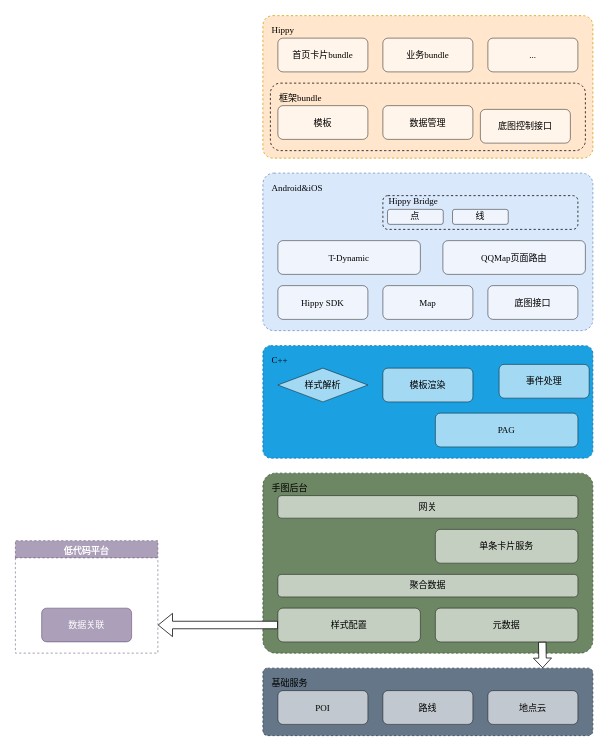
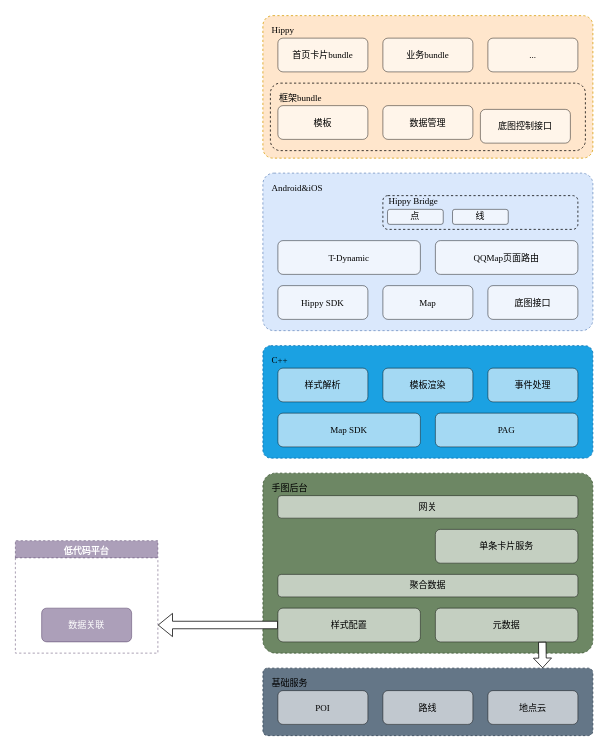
- <mxCell id="27" value="QQMap页面路由" style="rounded=1;whiteSpace=wrap;html=1;opacity=60;fontFamily=腾讯体;" parent="19" vertex="1"><mxGeometry x="240" y="90" width="190" height="45" as="geometry" /></mxCell>
+ <mxCell id="27" value="QQMap页面路由" style="rounded=1;whiteSpace=wrap;html=1;opacity=60;fontFamily=腾讯体;" parent="19" vertex="1"><mxGeometry x="230" y="90" width="190" height="45" as="geometry" /></mxCell>
- <mxCell id="36" value="事件处理" style="rounded=1;whiteSpace=wrap;html=1;opacity=60;fontFamily=腾讯体;" parent="32" vertex="1"><mxGeometry x="315" y="25" width="120" height="45" as="geometry" /></mxCell>
+ <mxCell id="36" value="事件处理" style="rounded=1;whiteSpace=wrap;html=1;opacity=60;fontFamily=腾讯体;" parent="32" vertex="1"><mxGeometry x="300" y="30" width="120" height="45" as="geometry" /></mxCell>
- <mxCell id="34" value="样式解析" style="rhombus;whiteSpace=wrap;html=1;opacity=60;fontFamily=腾讯体;" parent="32" vertex="1"><mxGeometry x="20" y="30" width="120" height="45" as="geometry" /></mxCell>
+ <mxCell id="34" value="样式解析" style="rounded=1;whiteSpace=wrap;html=1;opacity=60;fontFamily=腾讯体;" parent="32" vertex="1"><mxGeometry x="20" y="30" width="120" height="45" as="geometry" /></mxCell>
+ <mxCell id="37" value="Map SDK" style="rounded=1;whiteSpace=wrap;html=1;opacity=60;fontFamily=腾讯体;" parent="32" vertex="1"><mxGeometry x="20" y="90" width="190" height="45" as="geometry" /></mxCell>
